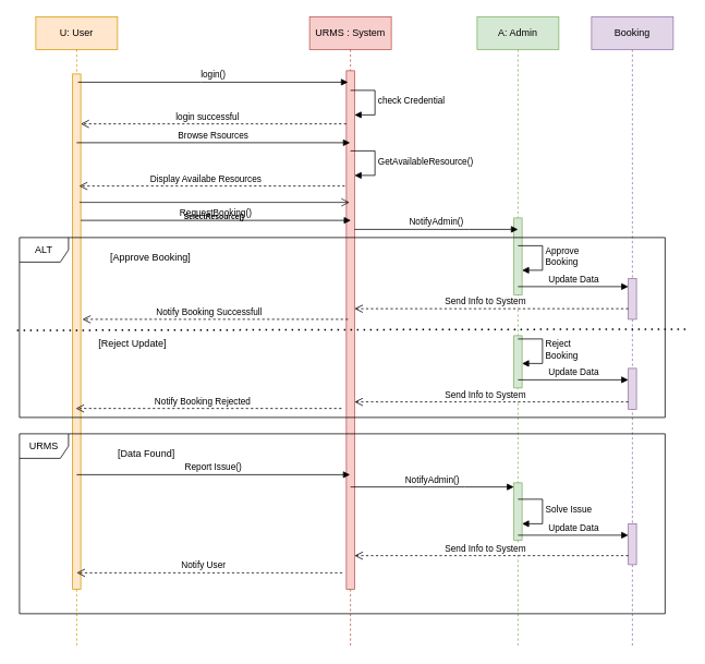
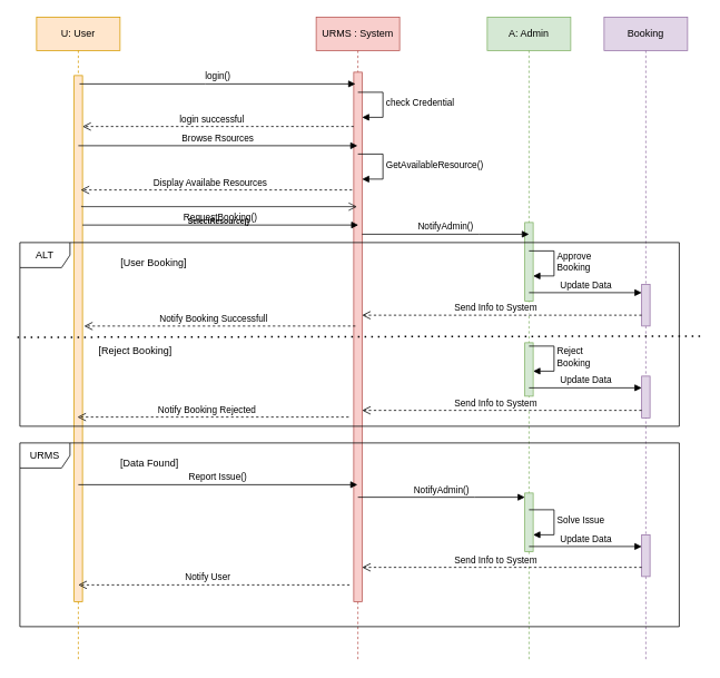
- <mxCell id="22" value="[Approve Booking]" style="text;html=1;align=center;verticalAlign=middle;resizable=0;points=[];autosize=1;strokeColor=none;fillColor=none;" parent="1" vertex="1"><mxGeometry x="123" y="300" width="120" height="30" as="geometry" /></mxCell>
+ <mxCell id="22" value="[User Booking]" style="text;html=1;align=center;verticalAlign=middle;resizable=0;points=[];autosize=1;strokeColor=none;fillColor=none;" parent="1" vertex="1"><mxGeometry x="123" y="300" width="120" height="30" as="geometry" /></mxCell>
- <mxCell id="25" value="[Reject Update]" style="text;html=1;align=center;verticalAlign=middle;resizable=0;points=[];autosize=1;strokeColor=none;fillColor=none;" parent="1" vertex="1"><mxGeometry x="106" y="404.5" width="110" height="30" as="geometry" /></mxCell>
+ <mxCell id="25" value="[Reject Booking]" style="text;html=1;align=center;verticalAlign=middle;resizable=0;points=[];autosize=1;strokeColor=none;fillColor=none;" parent="1" vertex="1"><mxGeometry x="106" y="404.5" width="110" height="30" as="geometry" /></mxCell>
